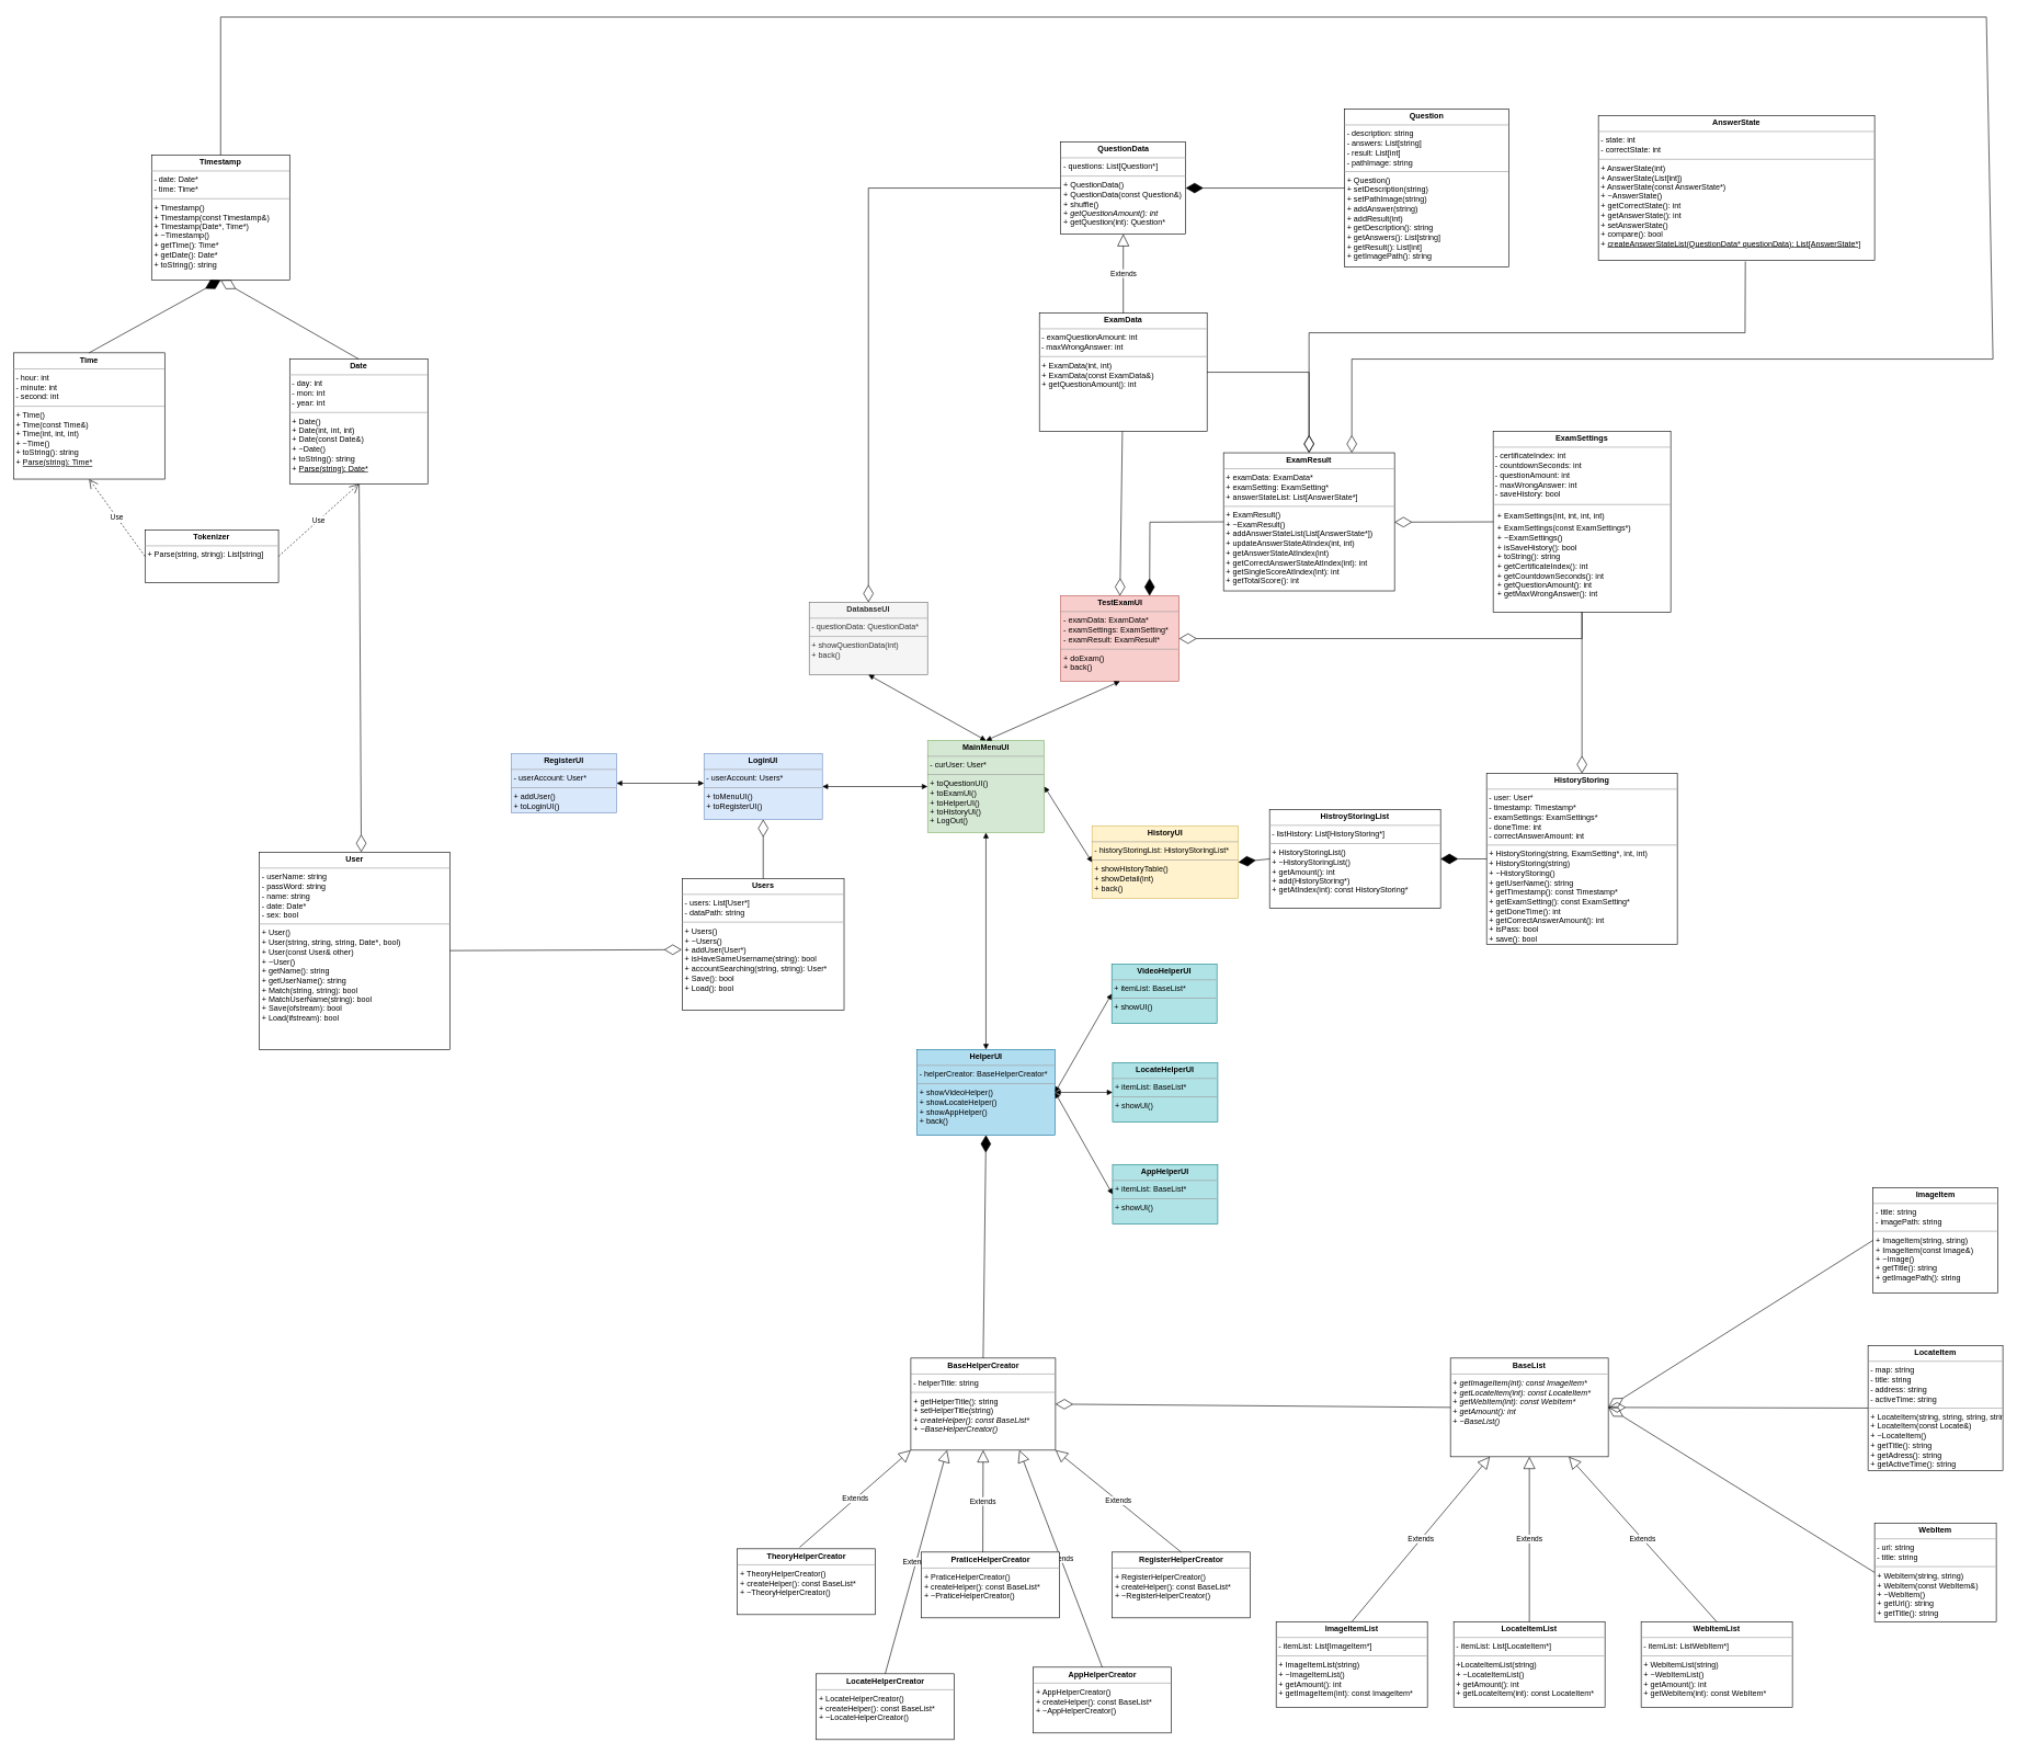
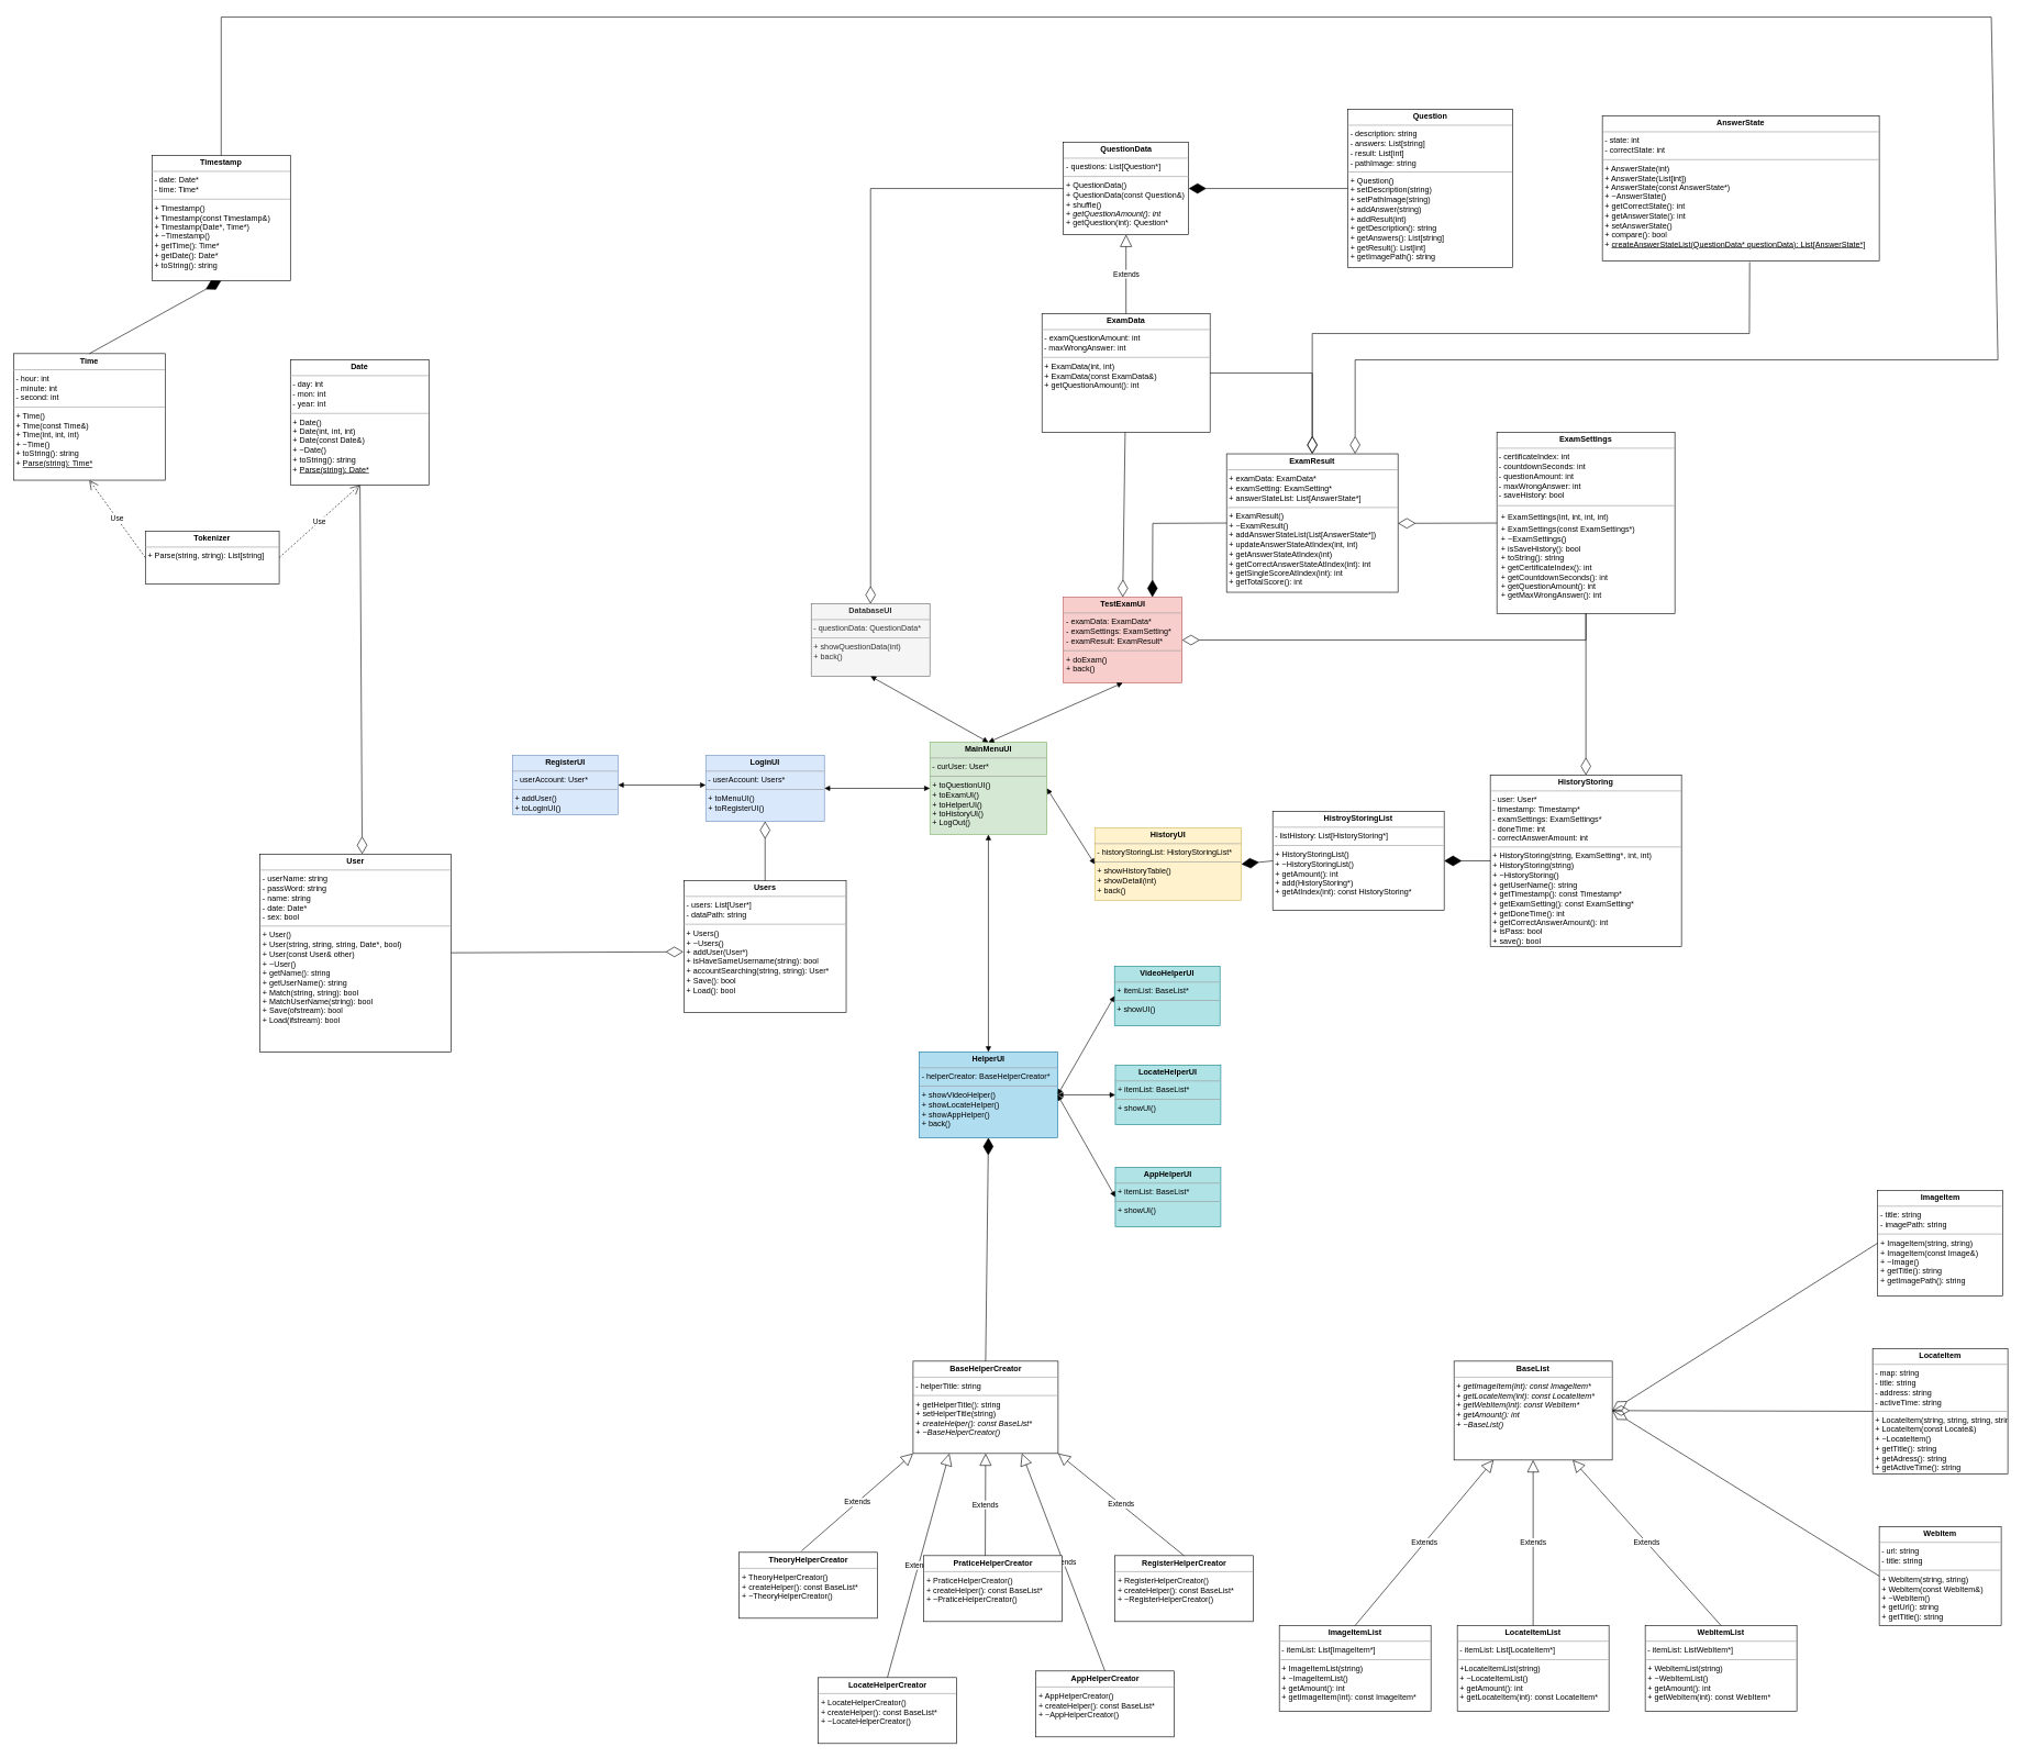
- <mxCell id="36" value="" style="endArrow=diamondThin;endFill=0;endSize=24;html=1;rounded=0;entryX=0.5;entryY=1;entryDx=0;entryDy=0;exitX=0.5;exitY=0;exitDx=0;exitDy=0;" edge="1" parent="1" source="5" target="6"><mxGeometry width="160" relative="1" as="geometry"><mxPoint x="120" y="510" as="sourcePoint" /><mxPoint x="280" y="510" as="targetPoint" /></mxGeometry></mxCell>
- <mxCell id="77" value="" style="endArrow=diamondThin;endFill=0;endSize=24;html=1;rounded=0;entryX=1;entryY=0.5;entryDx=0;entryDy=0;exitX=0;exitY=0.5;exitDx=0;exitDy=0;" edge="1" parent="1" source="20" target="24"><mxGeometry width="160" relative="1" as="geometry"><mxPoint x="1990" y="2200" as="sourcePoint" /><mxPoint x="2150" y="2200" as="targetPoint" /></mxGeometry></mxCell>
